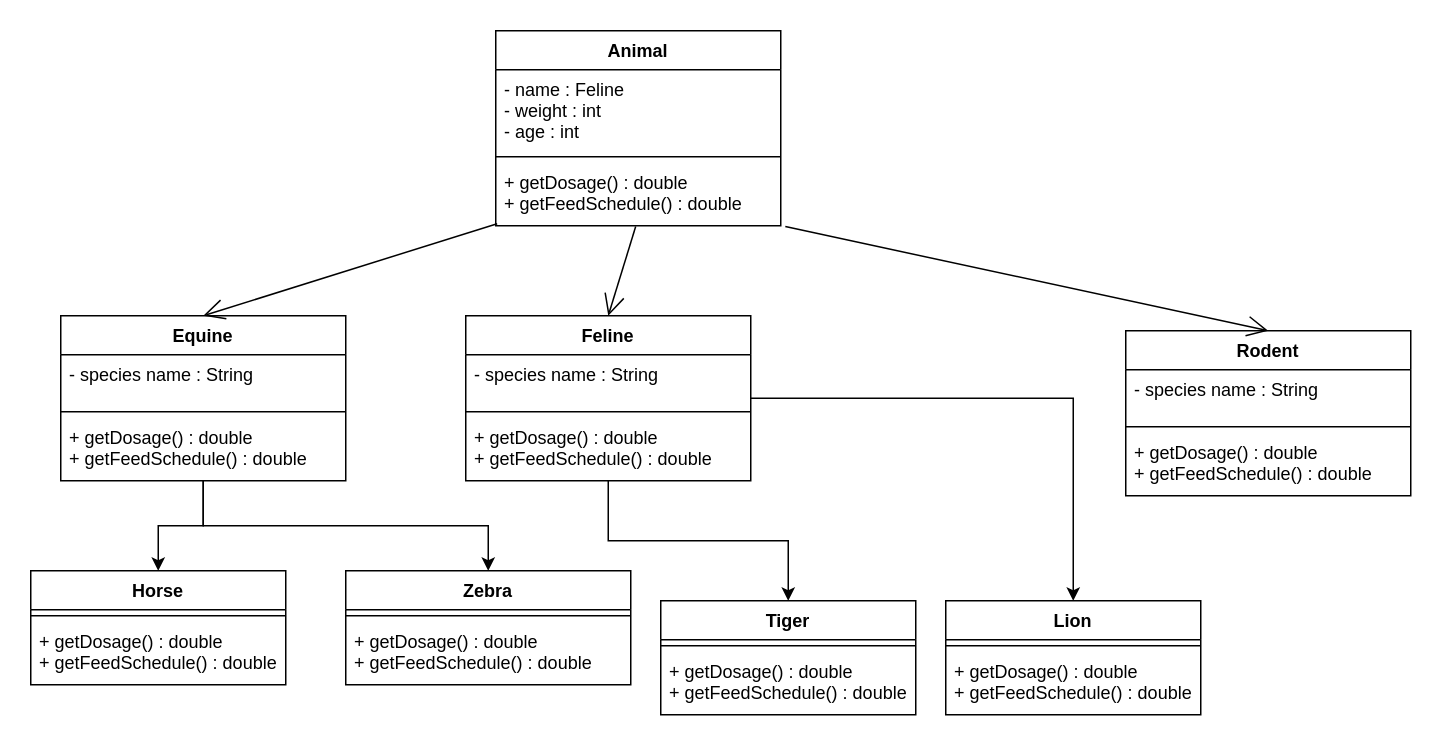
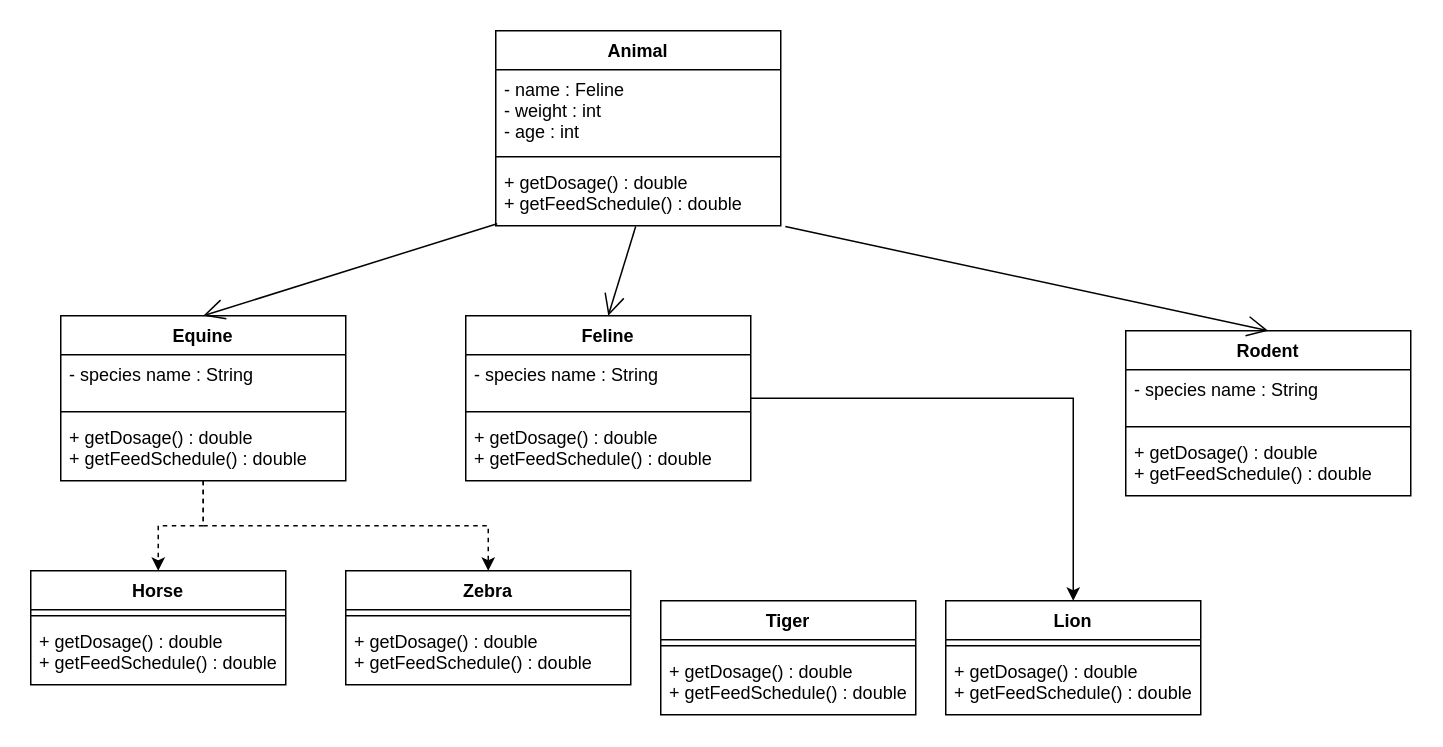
- <mxCell id="6" style="edgeStyle=orthogonalEdgeStyle;rounded=0;orthogonalLoop=1;jettySize=auto;html=1;entryX=0.5;entryY=0;entryDx=0;entryDy=0;" edge="1" parent="1" source="8" target="25"><mxGeometry relative="1" as="geometry" /></mxCell>
+ <mxCell id="6" style="edgeStyle=orthogonalEdgeStyle;rounded=0;orthogonalLoop=1;jettySize=auto;html=1;entryX=0.5;entryY=0;entryDx=0;entryDy=0;dashed=1;" edge="1" parent="1" source="8" target="25"><mxGeometry relative="1" as="geometry" /></mxCell>
- <mxCell id="7" style="edgeStyle=orthogonalEdgeStyle;rounded=0;orthogonalLoop=1;jettySize=auto;html=1;" edge="1" parent="1" source="8" target="28"><mxGeometry relative="1" as="geometry" /></mxCell>
+ <mxCell id="7" style="edgeStyle=orthogonalEdgeStyle;rounded=0;orthogonalLoop=1;jettySize=auto;html=1;dashed=1;" edge="1" parent="1" source="8" target="28"><mxGeometry relative="1" as="geometry" /></mxCell>
- <mxCell id="12" style="edgeStyle=orthogonalEdgeStyle;rounded=0;orthogonalLoop=1;jettySize=auto;html=1;" edge="1" parent="1" source="14" target="31"><mxGeometry relative="1" as="geometry" /></mxCell>
